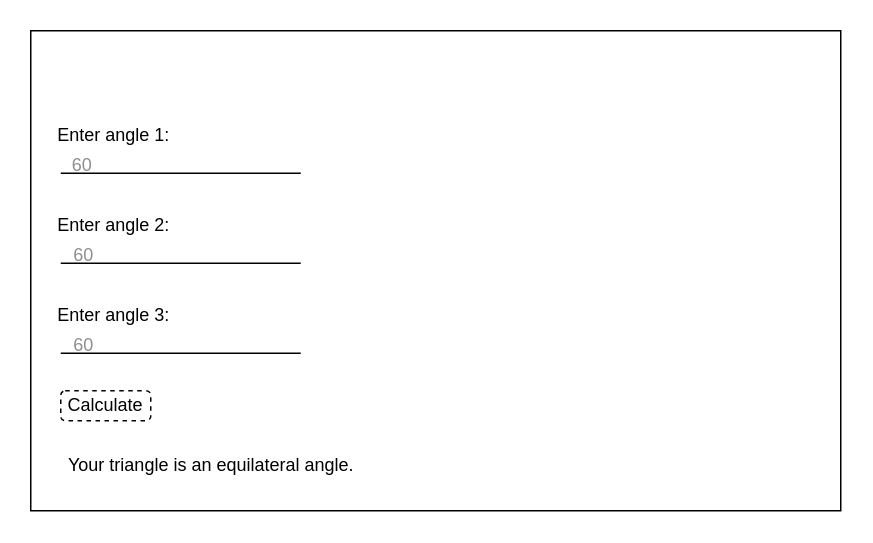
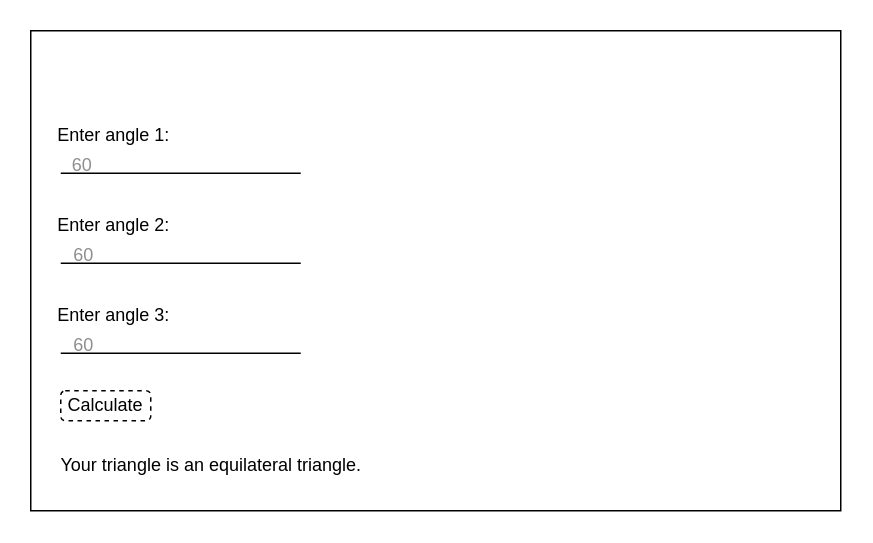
- <mxCell id="13" value="&lt;font color=&quot;#000000&quot;&gt;Your triangle is an equilateral angle.&lt;/font&gt;" style="text;html=1;align=center;verticalAlign=middle;resizable=0;points=[];autosize=1;strokeColor=none;fillColor=none;fontColor=#8F8F8F;" vertex="1" parent="1"><mxGeometry x="30" y="300" width="220" height="20" as="geometry" /></mxCell>
+ <mxCell id="13" value="&lt;font color=&quot;#000000&quot;&gt;Your triangle is an equilateral triangle.&lt;/font&gt;" style="text;html=1;align=center;verticalAlign=middle;resizable=0;points=[];autosize=1;strokeColor=none;fillColor=none;fontColor=#8F8F8F;" vertex="1" parent="1"><mxGeometry x="30" y="300" width="220" height="20" as="geometry" /></mxCell>
